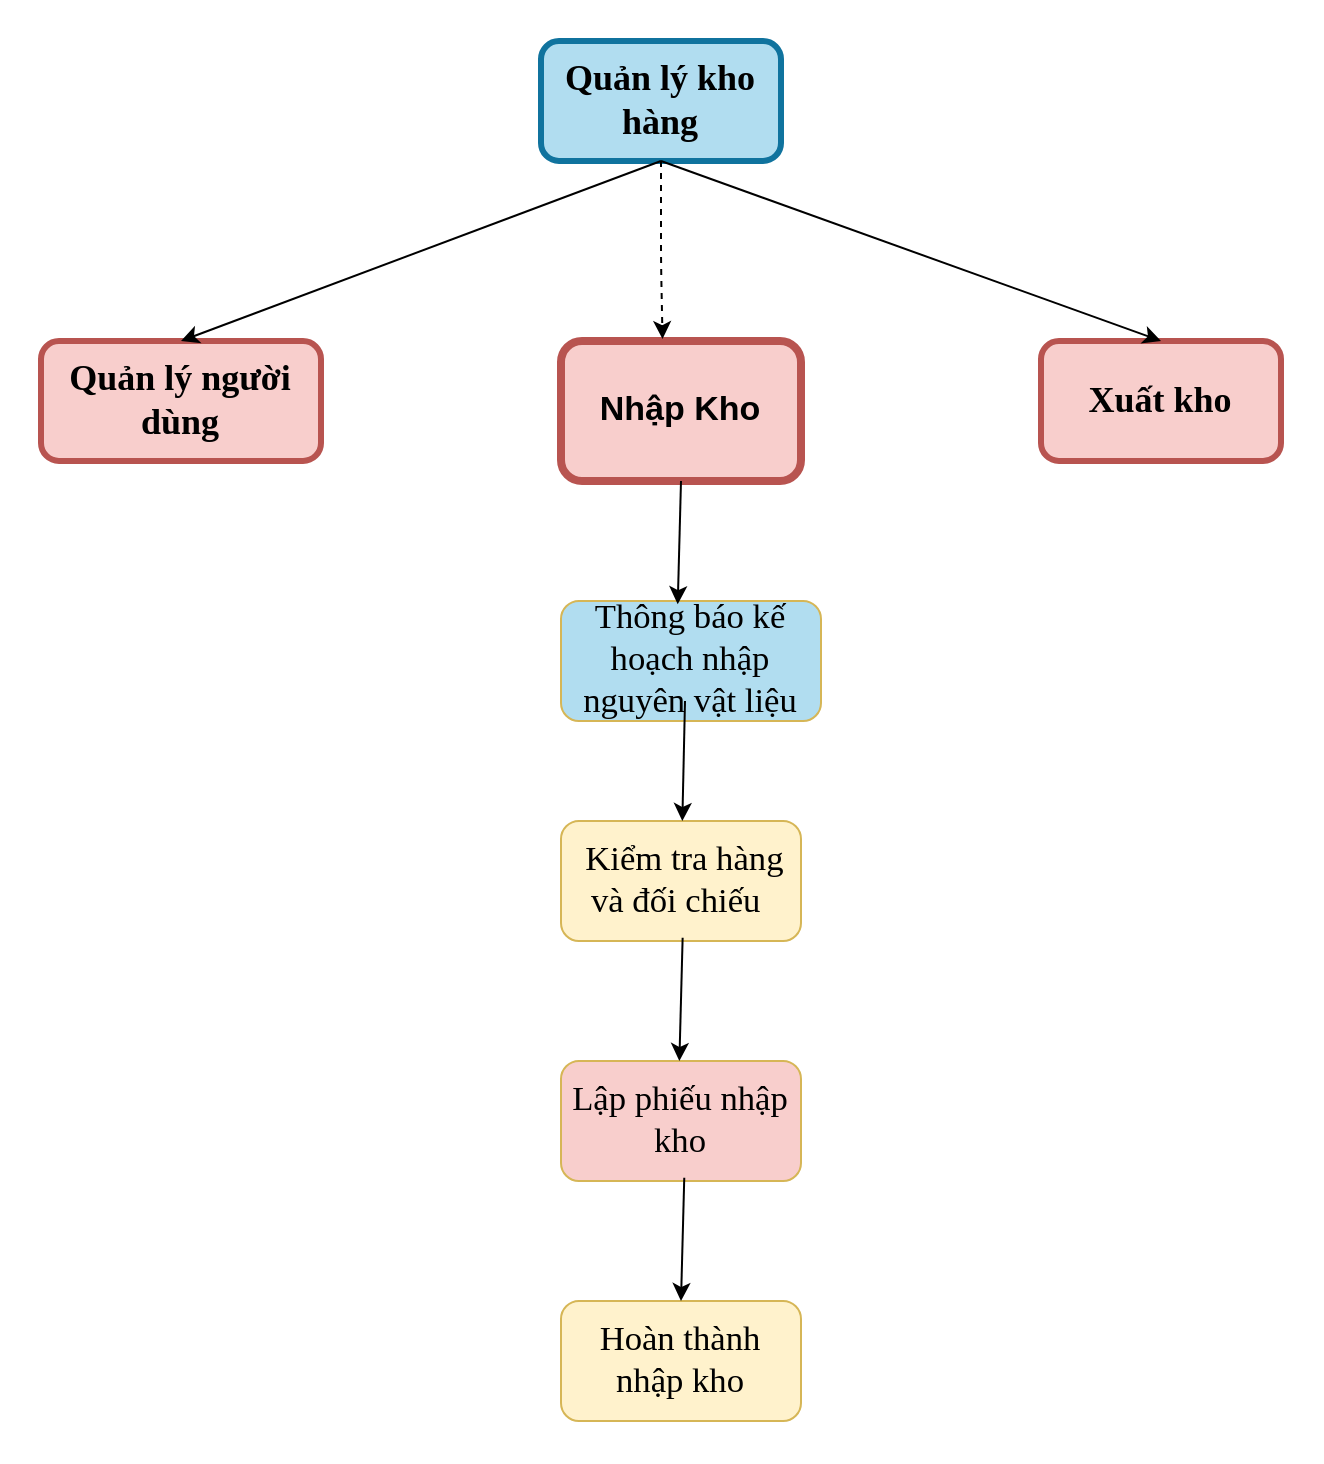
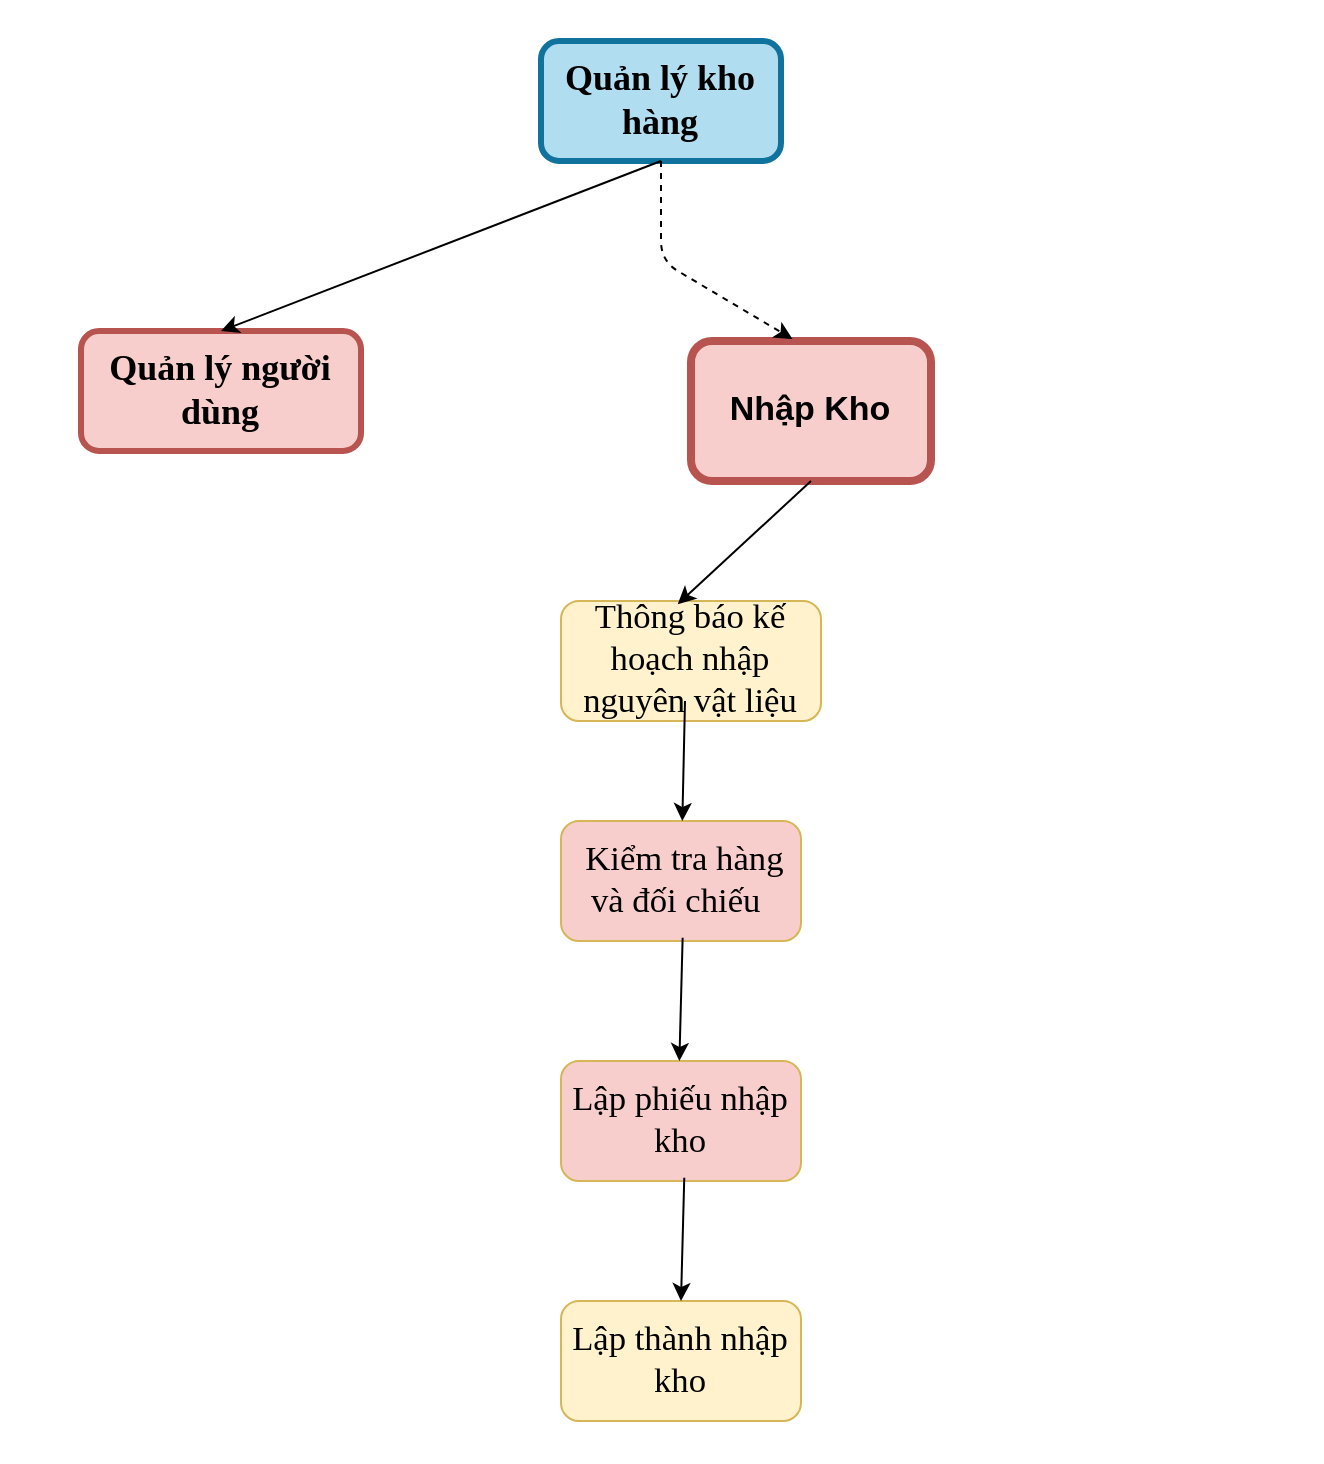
- <mxCell id="16" value="" style="endArrow=classic;html=1;exitX=0.5;exitY=1;exitDx=0;exitDy=0;entryX=0.5;entryY=0;entryDx=0;entryDy=0;" edge="1" parent="1" source="2" target="3"><mxGeometry width="50" height="50" relative="1" as="geometry"><mxPoint x="290" y="320" as="sourcePoint" /><mxPoint x="340" y="270" as="targetPoint" /></mxGeometry></mxCell>
- <mxCell id="4" value="&lt;b&gt;Quản lý người dùng&lt;/b&gt;" style="rounded=1;whiteSpace=wrap;html=1;fillColor=#f8cecc;strokeColor=#b85450;strokeWidth=3;fontSize=18;align=center;fontFamily=Times New Roman;" parent="1" vertex="1"><mxGeometry x="20" y="170" width="140" height="60" as="geometry" /></mxCell>
+ <mxCell id="4" value="&lt;b&gt;Quản lý người dùng&lt;/b&gt;" style="rounded=1;whiteSpace=wrap;html=1;fillColor=#f8cecc;strokeColor=#b85450;strokeWidth=3;fontSize=18;align=center;fontFamily=Times New Roman;" parent="1" vertex="1"><mxGeometry x="40" y="165" width="140" height="60" as="geometry" /></mxCell>
- <mxCell id="3" value="&lt;b&gt;Xuất kho&lt;/b&gt;" style="rounded=1;whiteSpace=wrap;html=1;fillColor=#f8cecc;strokeColor=#b85450;strokeWidth=3;fontSize=18;align=center;fontFamily=Times New Roman;" parent="1" vertex="1"><mxGeometry x="520" y="170" width="120" height="60" as="geometry" /></mxCell>
- <mxCell id="9" value="&lt;font style=&quot;font-size: 17px&quot;&gt;&lt;b&gt;Nhập Kho&lt;/b&gt;&lt;/font&gt;" style="rounded=1;whiteSpace=wrap;html=1;fillColor=#f8cecc;strokeColor=#b85450;strokeWidth=4;" vertex="1" parent="1"><mxGeometry x="280" y="170" width="120" height="70" as="geometry" /></mxCell>
+ <mxCell id="9" value="&lt;font style=&quot;font-size: 17px&quot;&gt;&lt;b&gt;Nhập Kho&lt;/b&gt;&lt;/font&gt;" style="rounded=1;whiteSpace=wrap;html=1;fillColor=#f8cecc;strokeColor=#b85450;strokeWidth=4;" vertex="1" parent="1"><mxGeometry x="345" y="170" width="120" height="70" as="geometry" /></mxCell>
- <mxCell id="6" value="&lt;span style=&quot;font-size: 13.0pt ; font-family: &amp;#34;times new roman&amp;#34; , serif&quot;&gt;Thông báo kế hoạch nhập nguyên vật liệu&lt;/span&gt;" style="rounded=1;whiteSpace=wrap;html=1;fillColor=#b1ddf0;strokeColor=#d6b656;" vertex="1" parent="1"><mxGeometry x="280" y="300" width="130" height="60" as="geometry" /></mxCell>
+ <mxCell id="6" value="&lt;span style=&quot;font-size: 13.0pt ; font-family: &amp;#34;times new roman&amp;#34; , serif&quot;&gt;Thông báo kế hoạch nhập nguyên vật liệu&lt;/span&gt;" style="rounded=1;whiteSpace=wrap;html=1;fillColor=#fff2cc;strokeColor=#d6b656;" vertex="1" parent="1"><mxGeometry x="280" y="300" width="130" height="60" as="geometry" /></mxCell>
- <mxCell id="7" value="&lt;span style=&quot;font-size: 13.0pt ; font-family: &amp;#34;times new roman&amp;#34; , serif&quot;&gt;&amp;nbsp;&lt;span lang=&quot;VI&quot;&gt;Kiểm tra hàng và đối chiếu&amp;nbsp;&lt;/span&gt;&lt;/span&gt;" style="rounded=1;whiteSpace=wrap;html=1;fillColor=#fff2cc;strokeColor=#d6b656;" vertex="1" parent="1"><mxGeometry x="280" y="410" width="120" height="60" as="geometry" /></mxCell>
+ <mxCell id="7" value="&lt;span style=&quot;font-size: 13.0pt ; font-family: &amp;#34;times new roman&amp;#34; , serif&quot;&gt;&amp;nbsp;&lt;span lang=&quot;VI&quot;&gt;Kiểm tra hàng và đối chiếu&amp;nbsp;&lt;/span&gt;&lt;/span&gt;" style="rounded=1;whiteSpace=wrap;html=1;fillColor=#f8cecc;strokeColor=#d6b656;" vertex="1" parent="1"><mxGeometry x="280" y="410" width="120" height="60" as="geometry" /></mxCell>
- <mxCell id="8" value="&lt;span style=&quot;font-size: 13.0pt ; font-family: &amp;#34;times new roman&amp;#34; , serif&quot;&gt;Hoàn thành nhập kho&lt;/span&gt;" style="rounded=1;whiteSpace=wrap;html=1;fillColor=#fff2cc;strokeColor=#d6b656;" vertex="1" parent="1"><mxGeometry x="280" y="650" width="120" height="60" as="geometry" /></mxCell>
+ <mxCell id="8" value="&lt;span style=&quot;font-size: 13.0pt ; font-family: &amp;#34;times new roman&amp;#34; , serif&quot;&gt;Lập thành nhập kho&lt;/span&gt;" style="rounded=1;whiteSpace=wrap;html=1;fillColor=#fff2cc;strokeColor=#d6b656;" vertex="1" parent="1"><mxGeometry x="280" y="650" width="120" height="60" as="geometry" /></mxCell>
